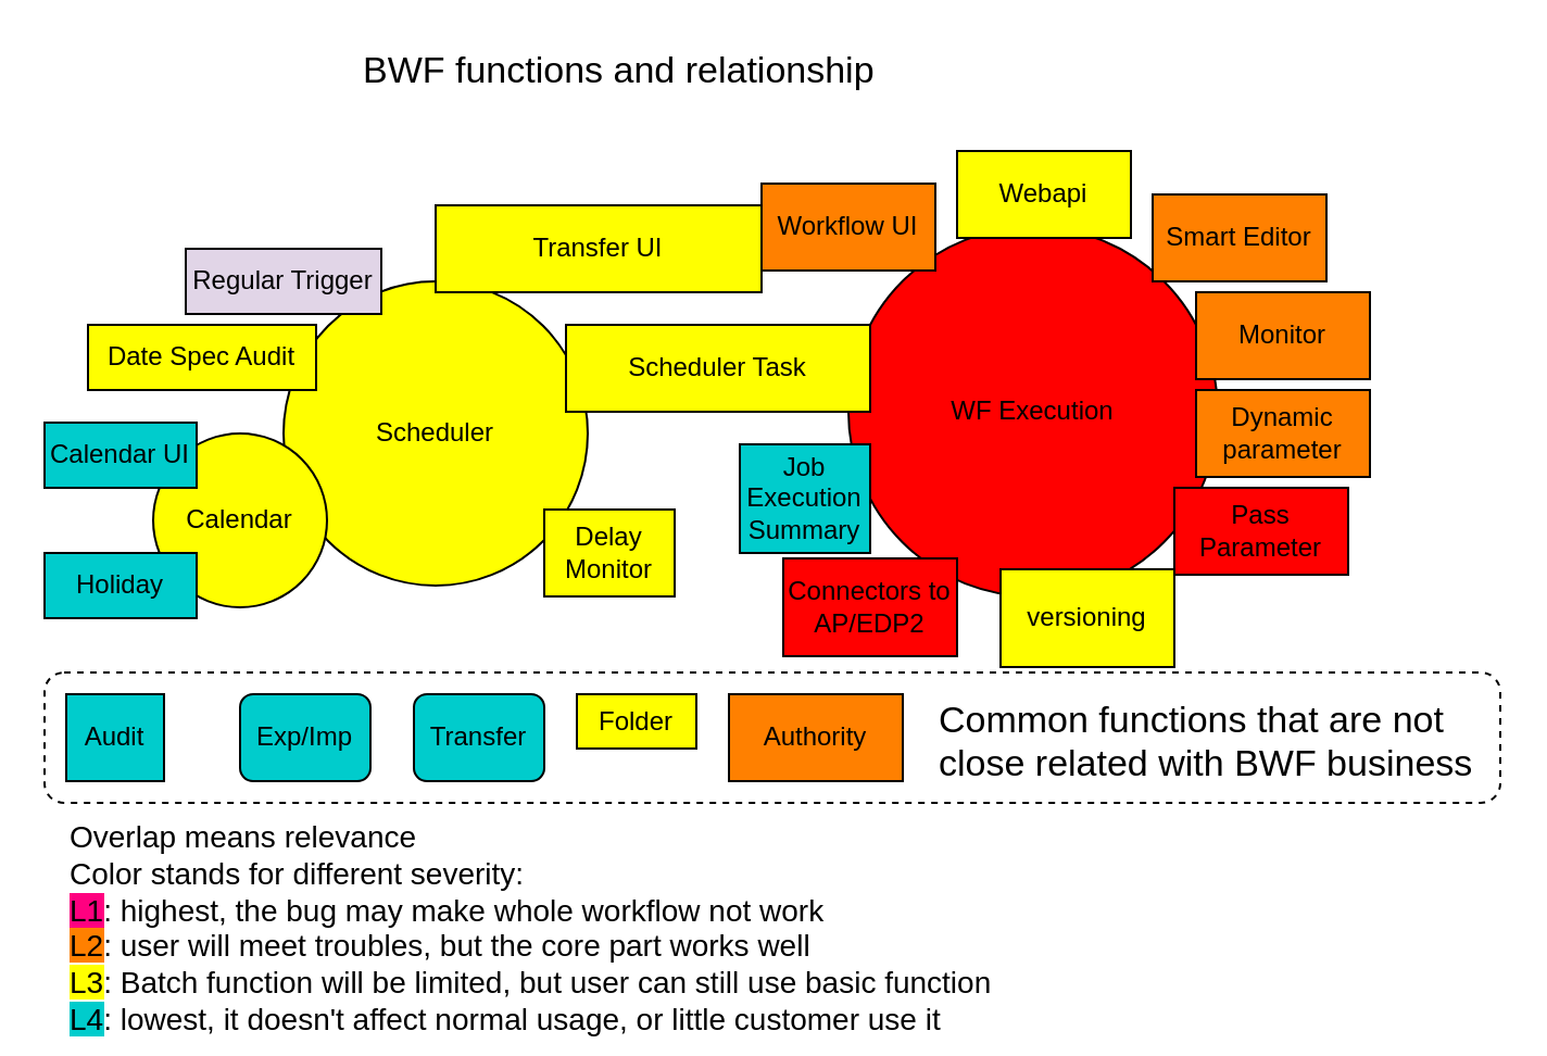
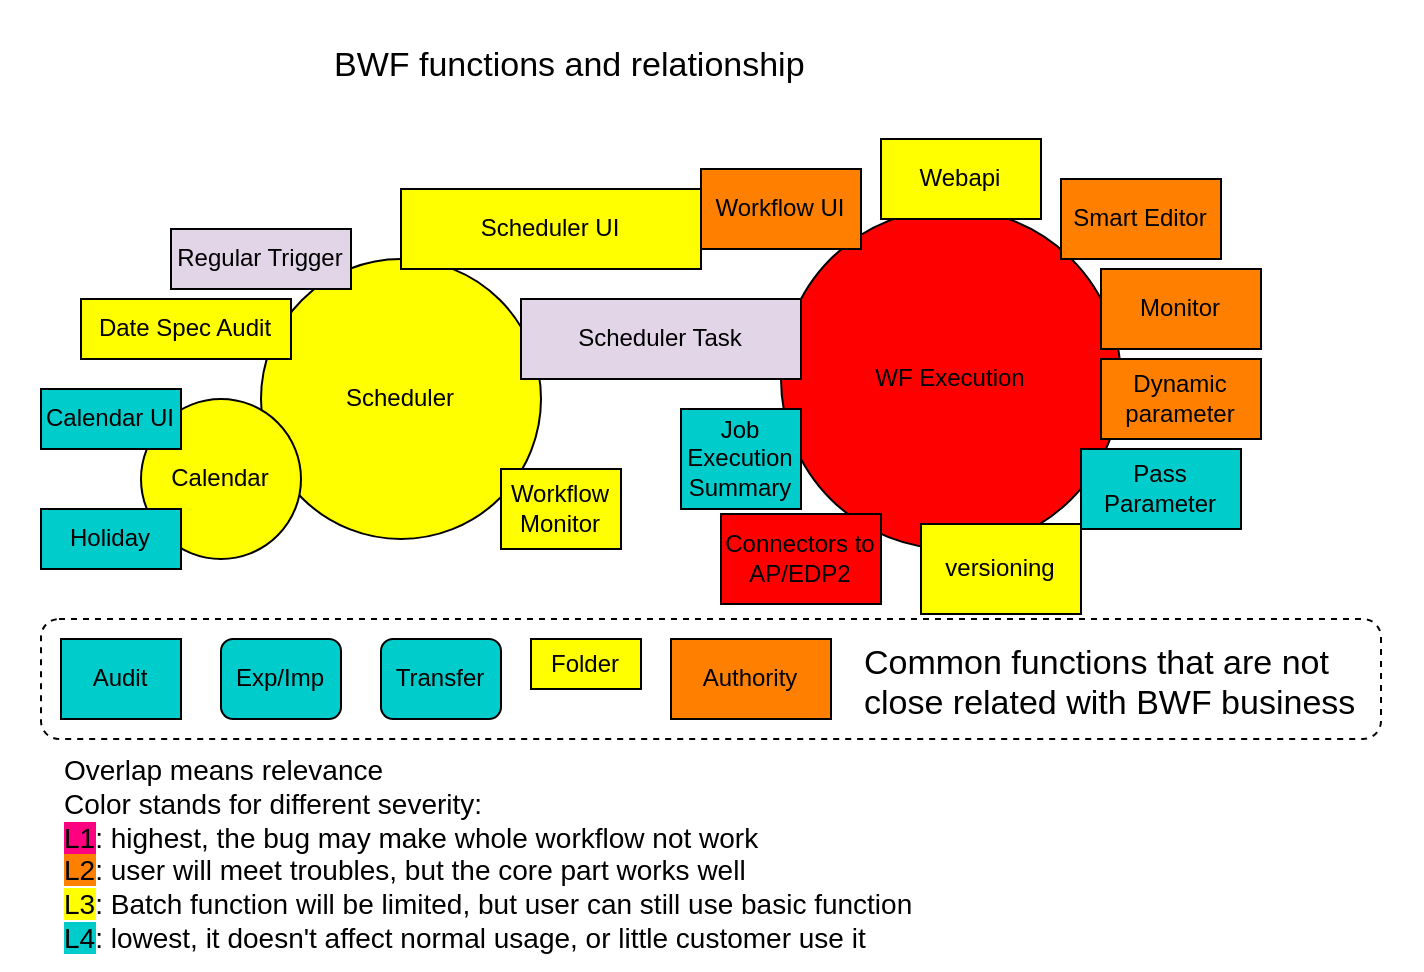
- <mxCell id="12" value="Transfer UI" style="rounded=0;whiteSpace=wrap;html=1;fontFamily=Helvetica;fontSize=12;fontColor=#000000;align=center;strokeColor=#000000;fillColor=#FFFF00;" parent="1" vertex="1"><mxGeometry x="200" y="94" width="150" height="40" as="geometry" /></mxCell>
+ <mxCell id="12" value="Scheduler UI" style="rounded=0;whiteSpace=wrap;html=1;fontFamily=Helvetica;fontSize=12;fontColor=#000000;align=center;strokeColor=#000000;fillColor=#FFFF00;" parent="1" vertex="1"><mxGeometry x="200" y="94" width="150" height="40" as="geometry" /></mxCell>
- <mxCell id="11" value="Scheduler Task" style="rounded=0;whiteSpace=wrap;html=1;fontFamily=Helvetica;fontSize=12;fontColor=#000000;align=center;strokeColor=#000000;fillColor=#FFFF00;" parent="1" vertex="1"><mxGeometry x="260" y="149" width="140" height="40" as="geometry" /></mxCell>
+ <mxCell id="11" value="Scheduler Task" style="rounded=0;whiteSpace=wrap;html=1;fontFamily=Helvetica;fontSize=12;fontColor=#000000;align=center;strokeColor=#000000;fillColor=#e1d5e7;" parent="1" vertex="1"><mxGeometry x="260" y="149" width="140" height="40" as="geometry" /></mxCell>
- <mxCell id="5" value="Pass Parameter" style="rounded=0;whiteSpace=wrap;html=1;fontFamily=Helvetica;fontSize=12;fontColor=#000000;align=center;strokeColor=#000000;fillColor=#FF0000;rotation=0;" parent="1" vertex="1"><mxGeometry x="540" y="224" width="80" height="40" as="geometry" /></mxCell>
+ <mxCell id="5" value="Pass Parameter" style="rounded=0;whiteSpace=wrap;html=1;fontFamily=Helvetica;fontSize=12;fontColor=#000000;align=center;strokeColor=#000000;fillColor=#00cccc;rotation=0;" parent="1" vertex="1"><mxGeometry x="540" y="224" width="80" height="40" as="geometry" /></mxCell>
- <mxCell id="16" value="Delay Monitor" style="rounded=0;whiteSpace=wrap;html=1;fontFamily=Helvetica;fontSize=12;fontColor=#000000;align=center;strokeColor=#000000;fillColor=#FFFF00;" parent="1" vertex="1"><mxGeometry x="250" y="234" width="60" height="40" as="geometry" /></mxCell>
+ <mxCell id="16" value="Workflow Monitor" style="rounded=0;whiteSpace=wrap;html=1;fontFamily=Helvetica;fontSize=12;fontColor=#000000;align=center;strokeColor=#000000;fillColor=#FFFF00;" parent="1" vertex="1"><mxGeometry x="250" y="234" width="60" height="40" as="geometry" /></mxCell>
- <mxCell id="20" value="Audit" style="rounded=0;whiteSpace=wrap;html=1;fontFamily=Helvetica;fontSize=12;fontColor=#000000;align=center;strokeColor=#000000;fillColor=#00CCCC;" parent="1" vertex="1"><mxGeometry x="30" y="319" width="45" height="40" as="geometry" /></mxCell>
+ <mxCell id="20" value="Audit" style="rounded=0;whiteSpace=wrap;html=1;fontFamily=Helvetica;fontSize=12;fontColor=#000000;align=center;strokeColor=#000000;fillColor=#00CCCC;" parent="1" vertex="1"><mxGeometry x="30" y="319" width="60" height="40" as="geometry" /></mxCell>
